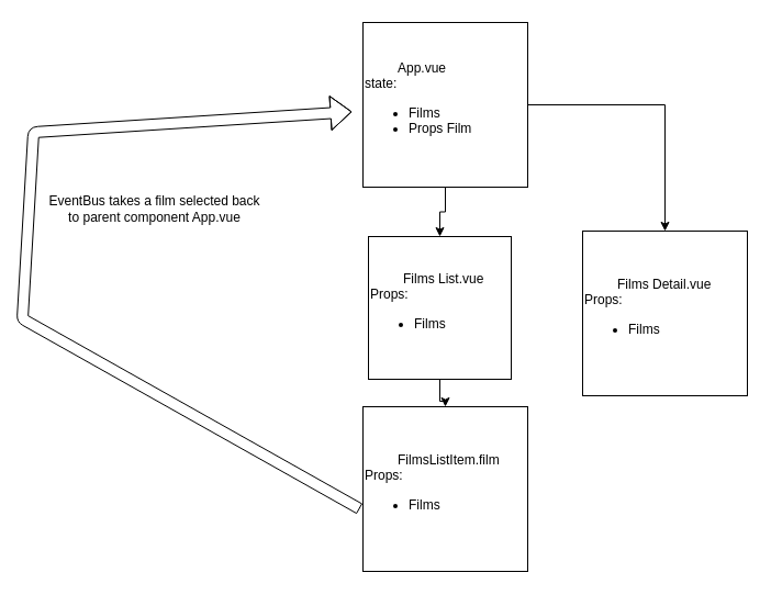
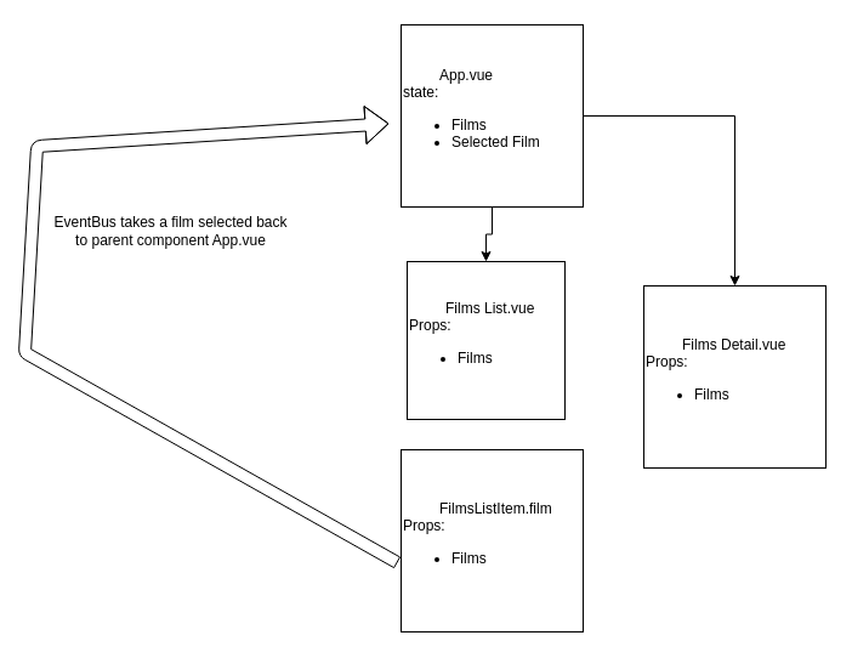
- <mxCell id="4" value="&amp;nbsp; &amp;nbsp; &amp;nbsp; &amp;nbsp; &amp;nbsp;App.vue&lt;br&gt;state:&lt;br&gt;&lt;ul&gt;&lt;li&gt;&lt;span&gt;Films&lt;/span&gt;&lt;/li&gt;&lt;li&gt;&lt;span&gt;Props Film&lt;/span&gt;&lt;br&gt;&lt;/li&gt;&lt;/ul&gt;" style="whiteSpace=wrap;html=1;aspect=fixed;align=left;" vertex="1" parent="1"><mxGeometry x="330" y="20" width="150" height="150" as="geometry" /></mxCell>
+ <mxCell id="4" value="&amp;nbsp; &amp;nbsp; &amp;nbsp; &amp;nbsp; &amp;nbsp;App.vue&lt;br&gt;state:&lt;br&gt;&lt;ul&gt;&lt;li&gt;&lt;span&gt;Films&lt;/span&gt;&lt;/li&gt;&lt;li&gt;&lt;span&gt;Selected Film&lt;/span&gt;&lt;br&gt;&lt;/li&gt;&lt;/ul&gt;" style="whiteSpace=wrap;html=1;aspect=fixed;align=left;" vertex="1" parent="1"><mxGeometry x="330" y="20" width="150" height="150" as="geometry" /></mxCell>
- <mxCell id="8" value="&amp;nbsp; &amp;nbsp; &amp;nbsp; &amp;nbsp; &amp;nbsp;Films Detail.vue&lt;br&gt;Props:&lt;br&gt;&lt;ul&gt;&lt;li&gt;Films&lt;br&gt;&lt;/li&gt;&lt;/ul&gt;" style="whiteSpace=wrap;html=1;aspect=fixed;align=left;" vertex="1" parent="1"><mxGeometry x="530" y="210" width="150" height="150" as="geometry" /></mxCell>
+ <mxCell id="8" value="&amp;nbsp; &amp;nbsp; &amp;nbsp; &amp;nbsp; &amp;nbsp;Films Detail.vue&lt;br&gt;Props:&lt;br&gt;&lt;ul&gt;&lt;li&gt;Films&lt;br&gt;&lt;/li&gt;&lt;/ul&gt;" style="whiteSpace=wrap;html=1;aspect=fixed;align=left;" vertex="1" parent="1"><mxGeometry x="530" y="235" width="150" height="150" as="geometry" /></mxCell>
- <mxCell id="5" style="edgeStyle=orthogonalEdgeStyle;rounded=0;orthogonalLoop=1;jettySize=auto;html=1;entryX=0.5;entryY=0;entryDx=0;entryDy=0;" edge="1" parent="1" source="6" target="7"><mxGeometry relative="1" as="geometry" /></mxCell>
